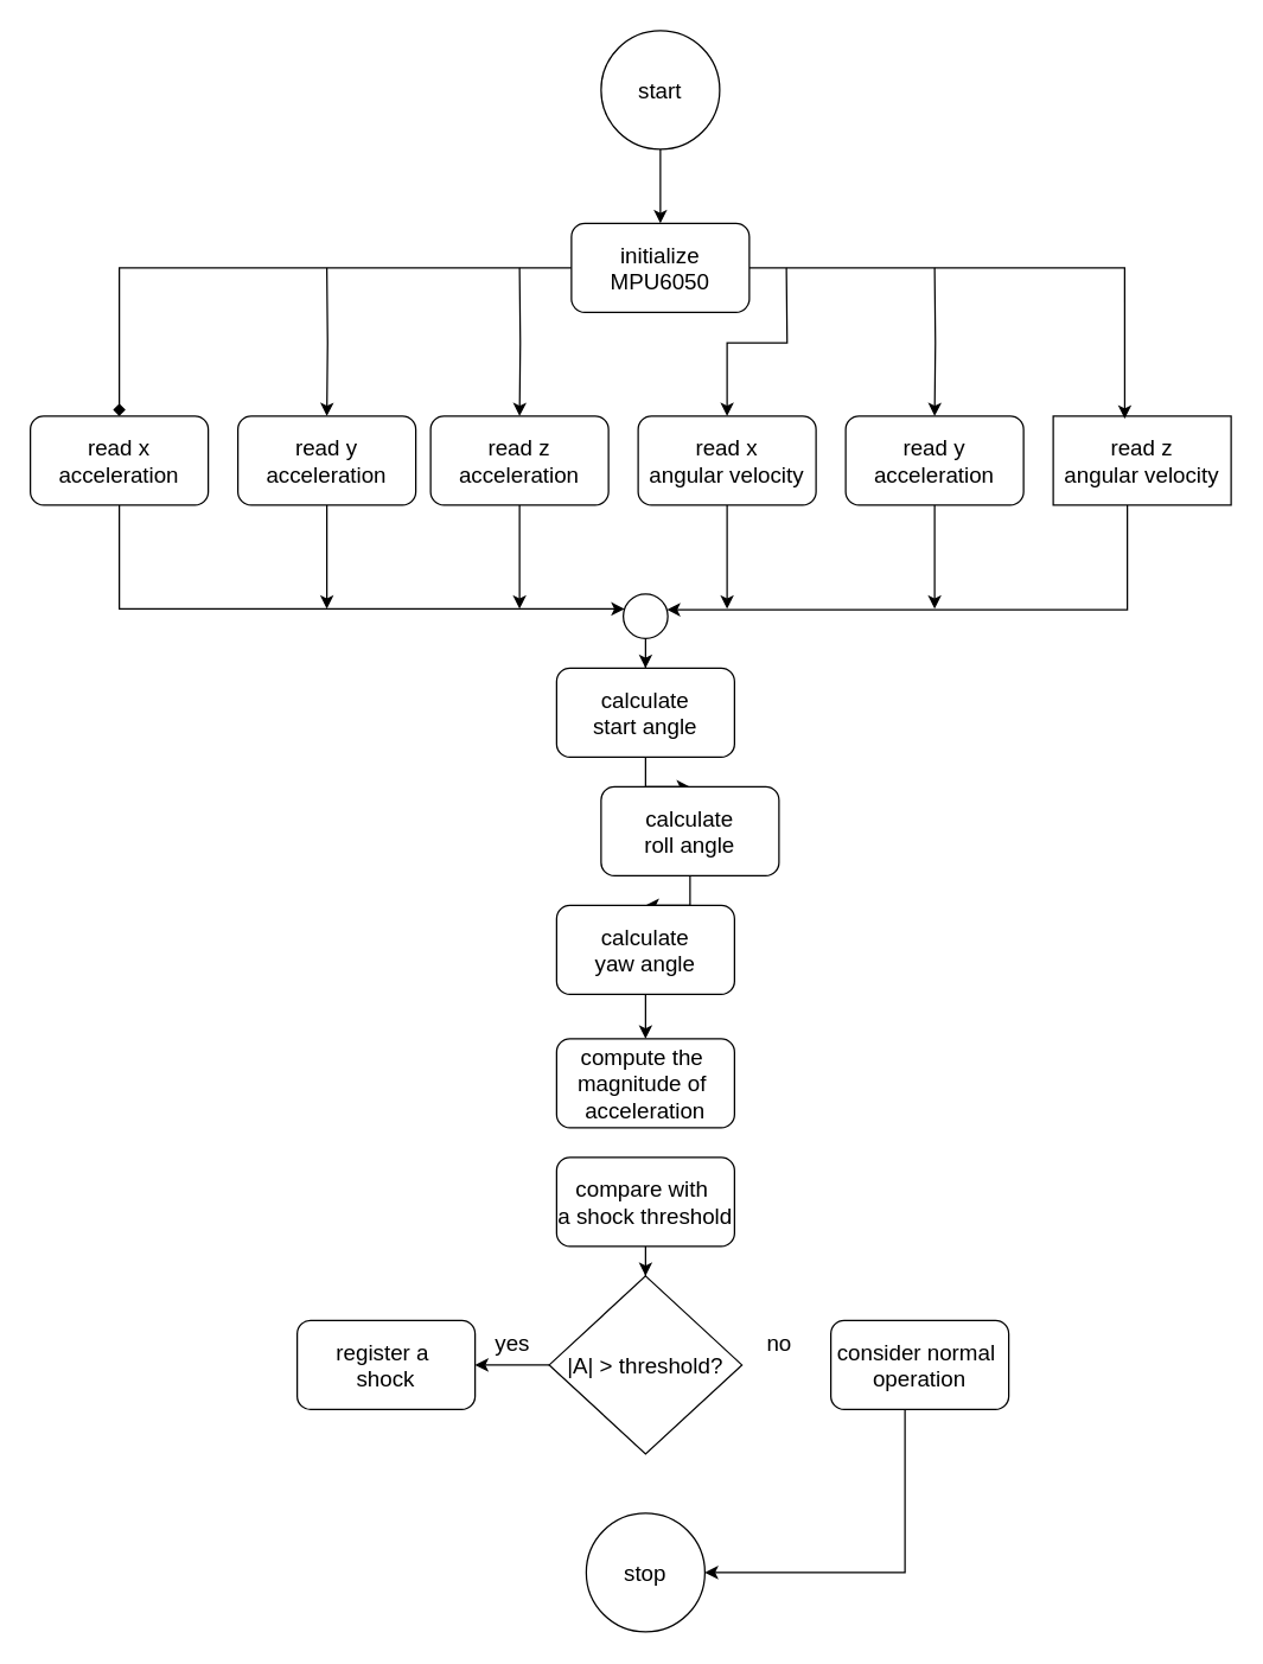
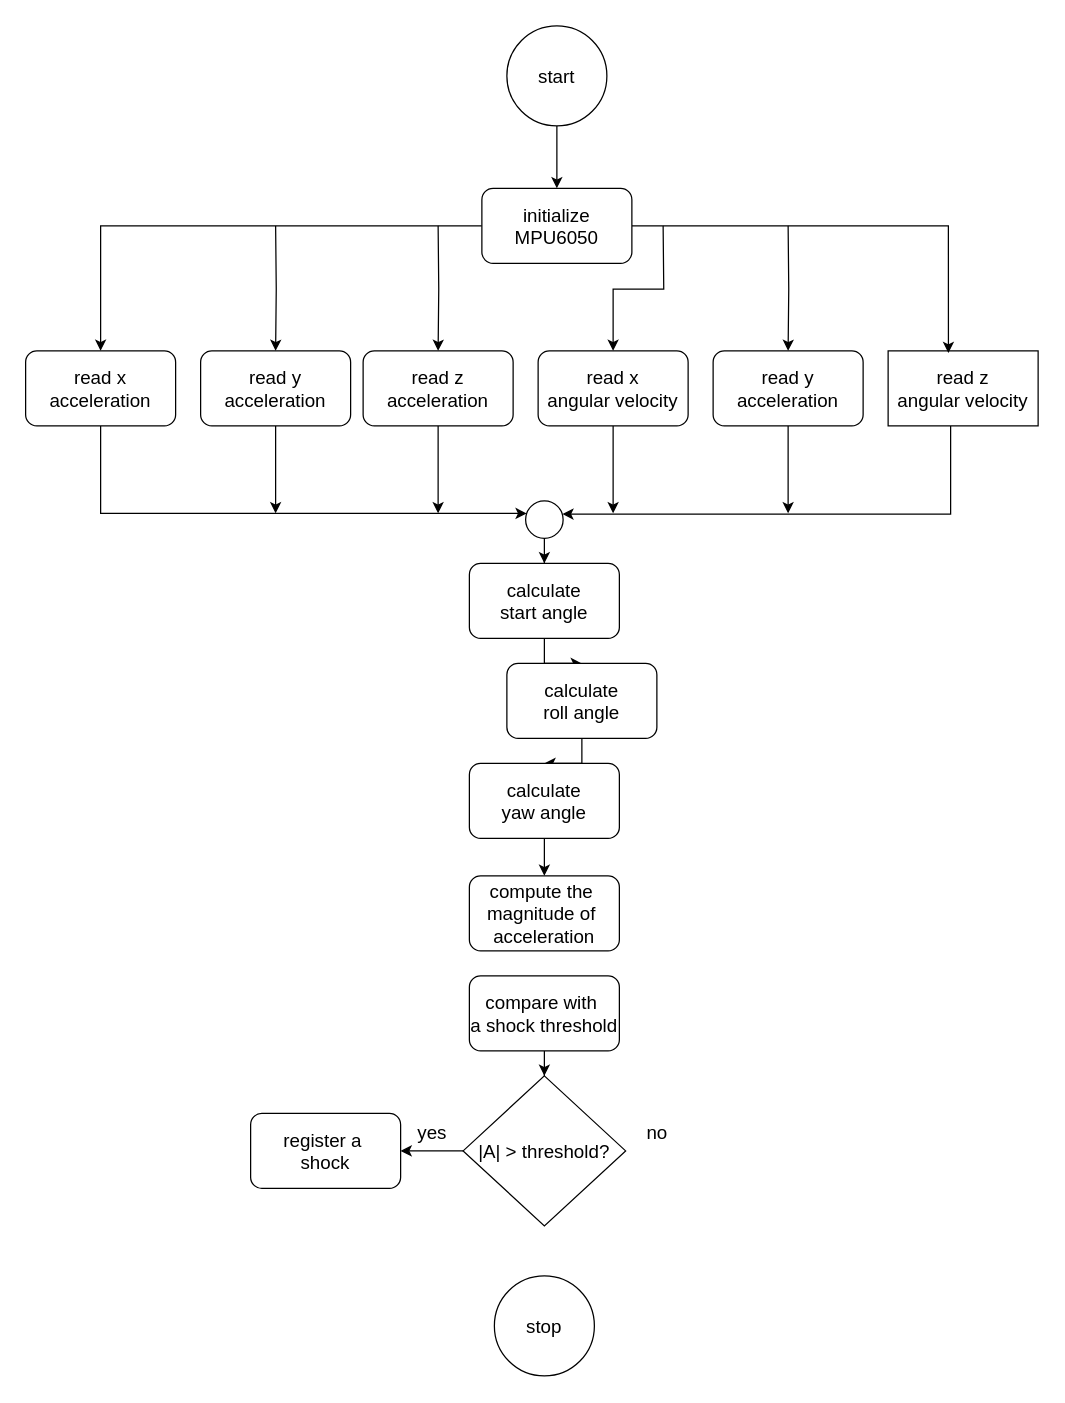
- <mxCell id="28" style="edgeStyle=orthogonalEdgeStyle;rounded=0;orthogonalLoop=1;jettySize=auto;html=1;entryX=0.5;entryY=0;entryDx=0;entryDy=0;fontSize=15;endArrow=diamond;" edge="1" parent="1" source="30" target="3"><mxGeometry relative="1" as="geometry" /></mxCell>
+ <mxCell id="28" style="edgeStyle=orthogonalEdgeStyle;rounded=0;orthogonalLoop=1;jettySize=auto;html=1;entryX=0.5;entryY=0;entryDx=0;entryDy=0;fontSize=15;" edge="1" parent="1" source="30" target="3"><mxGeometry relative="1" as="geometry" /></mxCell>
- <mxCell id="39" value="consider normal&amp;nbsp;&lt;br&gt;operation" style="rounded=1;whiteSpace=wrap;html=1;fontSize=15;" vertex="1" parent="1"><mxGeometry x="560" y="890" width="120" height="60" as="geometry" /></mxCell>
- <mxCell id="38" style="edgeStyle=orthogonalEdgeStyle;rounded=0;orthogonalLoop=1;jettySize=auto;html=1;entryX=0.5;entryY=0;entryDx=0;entryDy=0;fontSize=15;" edge="1" parent="1" source="39" target="36"><mxGeometry relative="1" as="geometry"><Array as="points"><mxPoint x="610" y="1060" /></Array></mxGeometry></mxCell>
